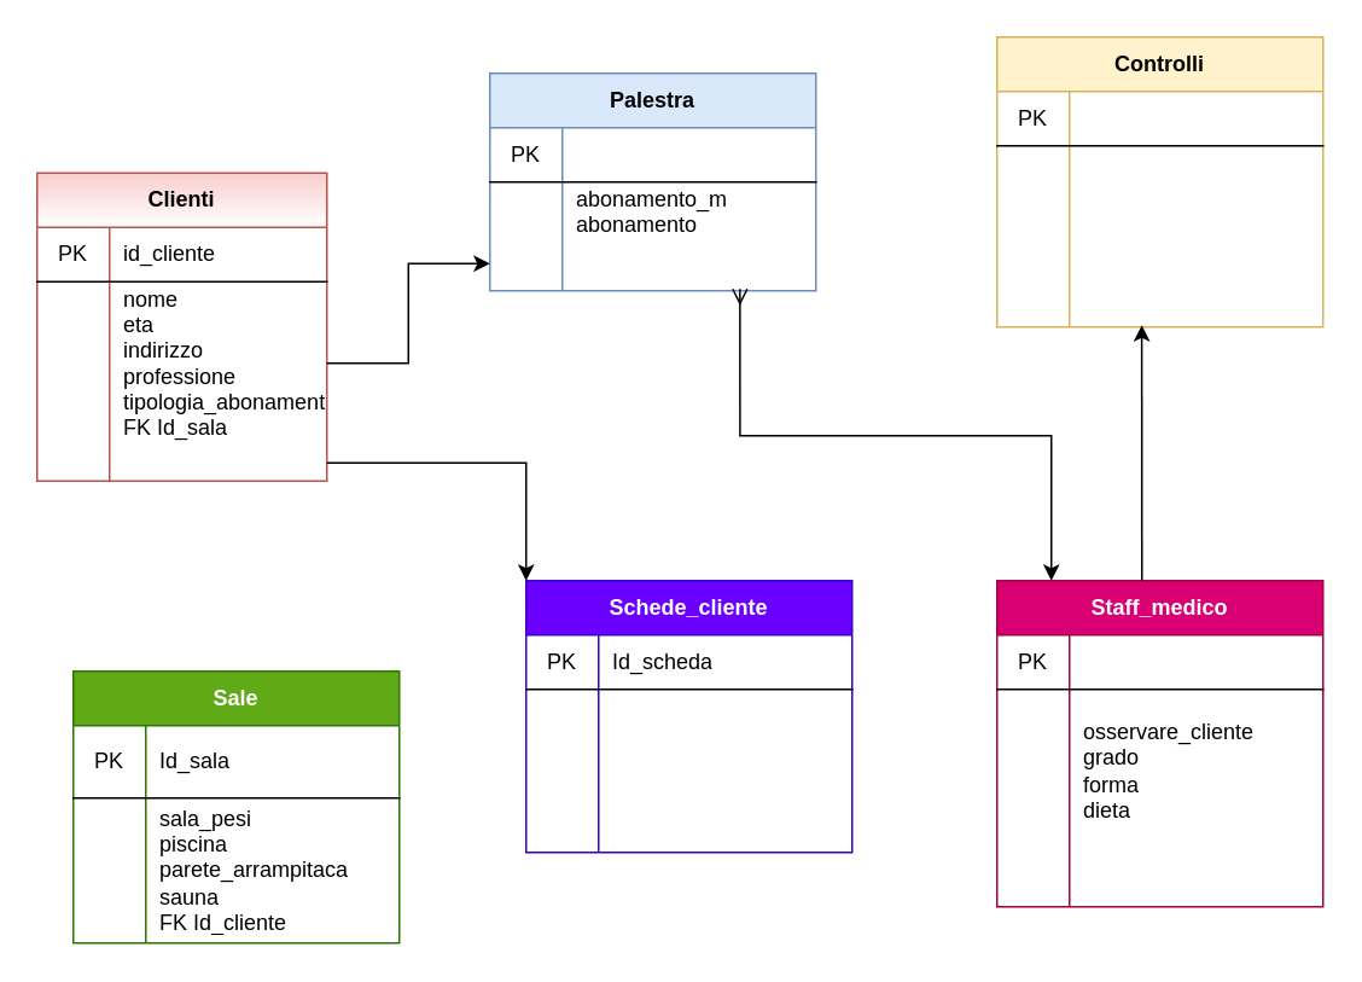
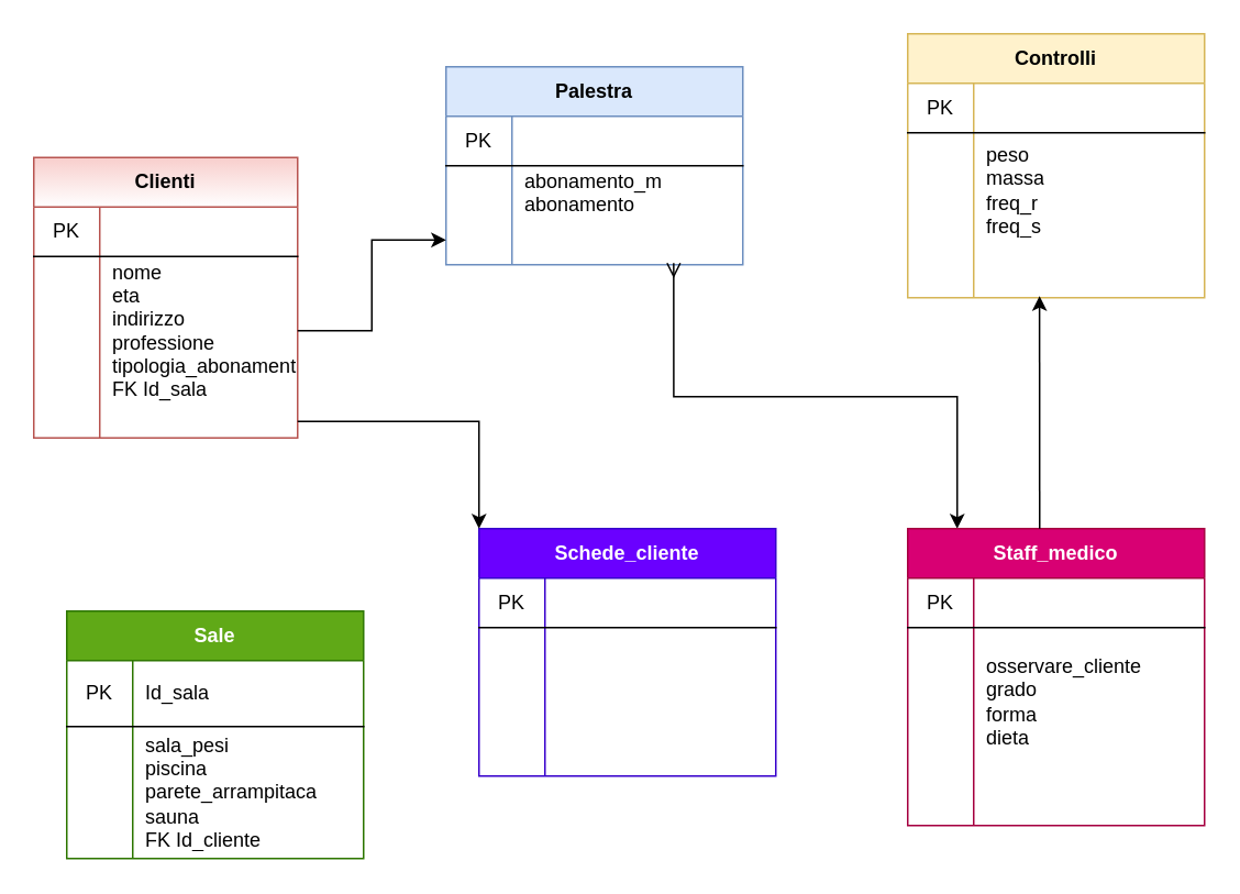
+ <mxCell id="52" value="peso&lt;br&gt;massa&lt;br&gt;freq_r&lt;br&gt;freq_s" style="shape=partialRectangle;html=1;whiteSpace=wrap;connectable=0;fillColor=none;top=0;left=0;bottom=0;right=0;align=left;spacingLeft=6;overflow=hidden;" vertex="1" parent="50"><mxGeometry x="40" width="140" height="70" as="geometry" /></mxCell>
- <mxCell id="5" value="id_cliente" style="shape=partialRectangle;html=1;whiteSpace=wrap;connectable=0;fillColor=none;top=0;left=0;bottom=0;right=0;align=left;spacingLeft=6;overflow=hidden;" vertex="1" parent="3"><mxGeometry x="40" width="120" height="30" as="geometry" /></mxCell>
- <mxCell id="31" value="Id_scheda" style="shape=partialRectangle;html=1;whiteSpace=wrap;connectable=0;fillColor=none;top=0;left=0;bottom=0;right=0;align=left;spacingLeft=6;overflow=hidden;" vertex="1" parent="29"><mxGeometry x="40" width="140" height="30" as="geometry" /></mxCell>
